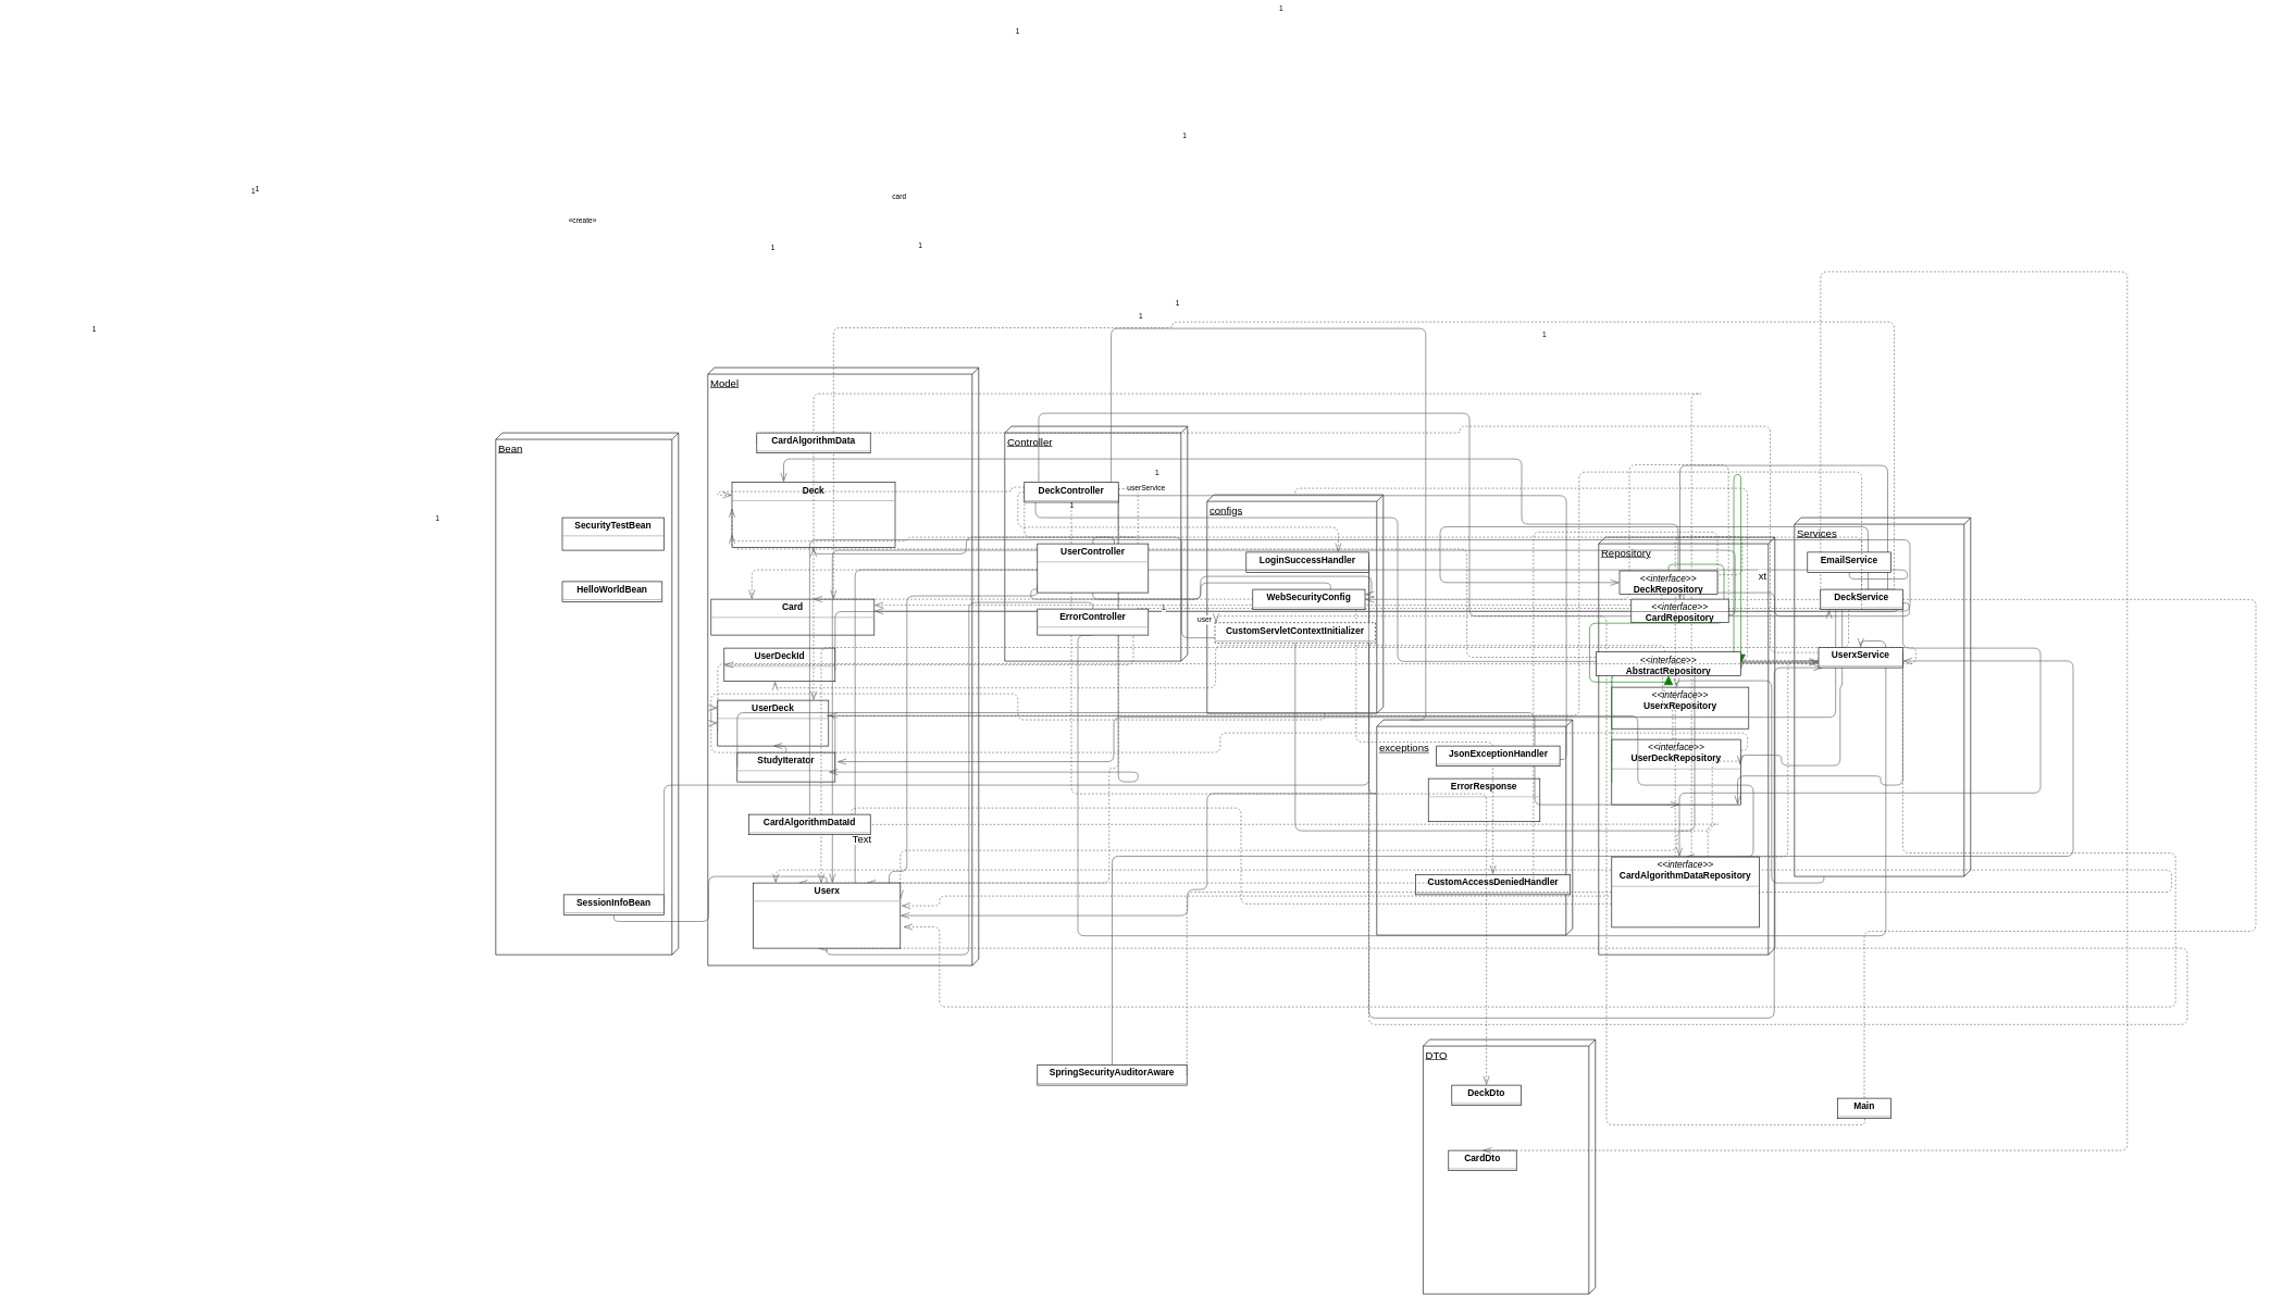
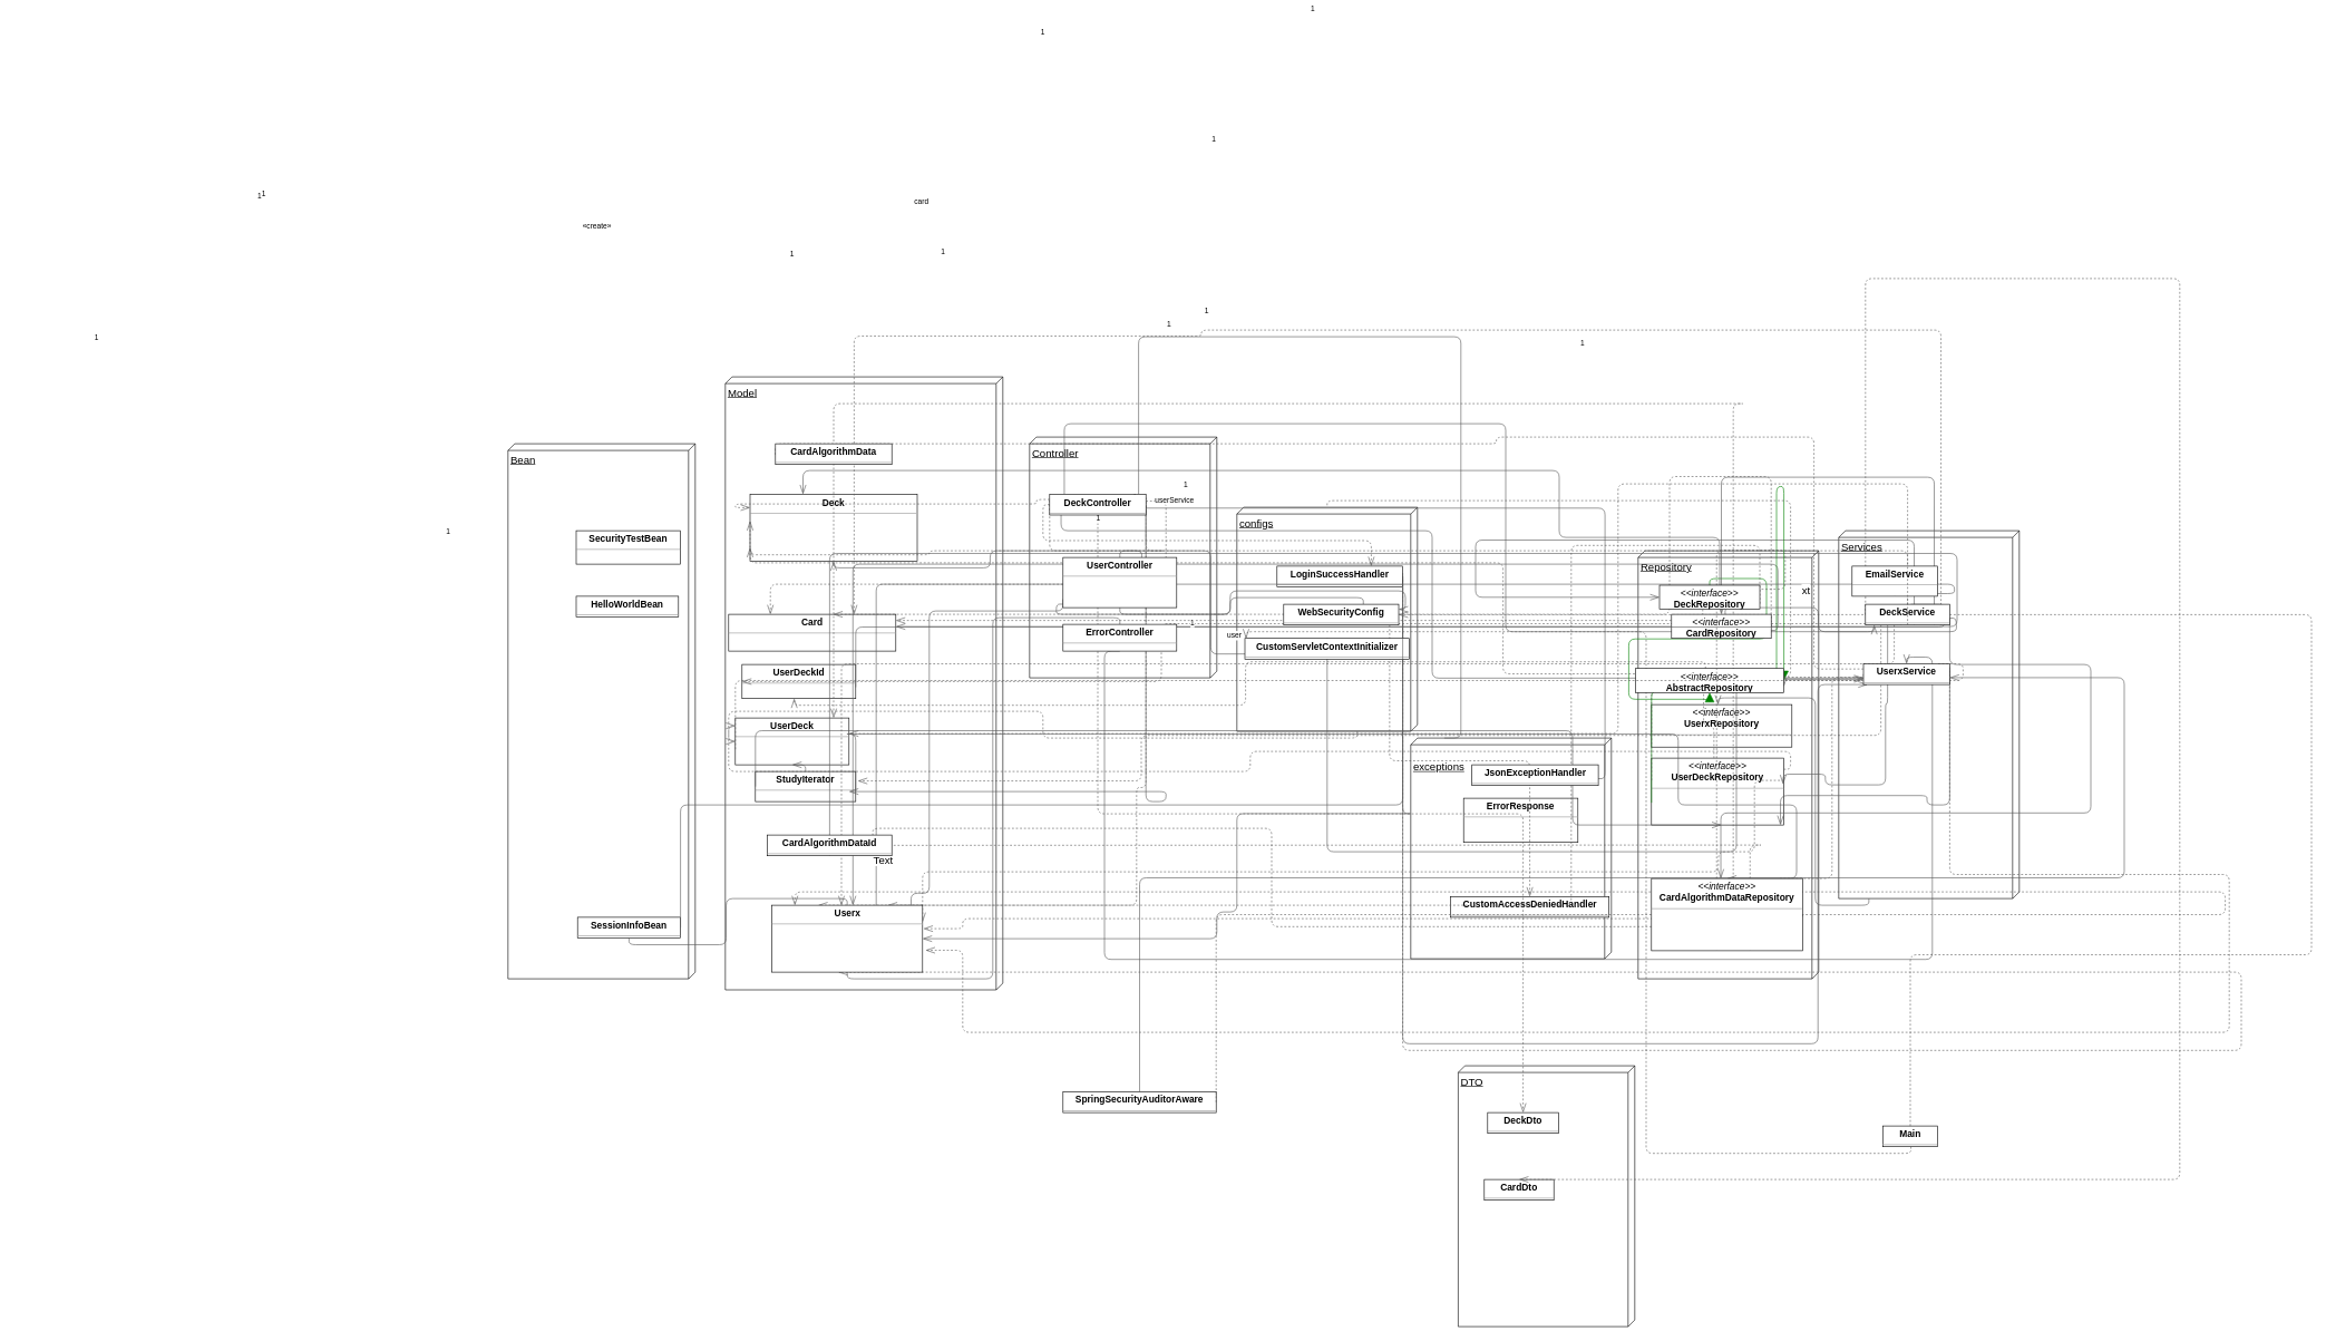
- <mxCell id="133" value="&lt;p style=&quot;margin:0px;margin-top:4px;text-align:center;&quot;&gt;&lt;b&gt;EmailService&lt;/b&gt;&lt;/p&gt;&lt;hr size=&quot;1&quot;/&gt;" style="verticalAlign=top;align=left;overflow=fill;fontSize=14;fontFamily=Helvetica;html=1;rounded=0;shadow=0;comic=0;labelBackgroundColor=none;strokeWidth=1;" parent="1" vertex="1"><mxGeometry x="2030" y="450" width="128" height="31" as="geometry" /></mxCell>
+ <mxCell id="133" value="&lt;p style=&quot;margin:0px;margin-top:4px;text-align:center;&quot;&gt;&lt;b&gt;EmailService&lt;/b&gt;&lt;/p&gt;&lt;hr size=&quot;1&quot;/&gt;" style="verticalAlign=top;align=left;overflow=fill;fontSize=14;fontFamily=Helvetica;html=1;rounded=0;shadow=0;comic=0;labelBackgroundColor=none;strokeWidth=1;" parent="1" vertex="1"><mxGeometry x="2030" y="450" width="128" height="45" as="geometry" /></mxCell>
- <mxCell id="112" value="&lt;p style=&quot;margin:0px;margin-top:4px;text-align:center;&quot;&gt;&lt;b&gt;CustomServletContextInitializer&lt;/b&gt;&lt;/p&gt;&lt;hr size=&quot;1&quot;/&gt;" style="verticalAlign=top;align=left;overflow=fill;fontSize=14;fontFamily=Helvetica;html=1;rounded=0;shadow=0;comic=0;labelBackgroundColor=none;strokeWidth=1;dashed=1;" parent="1" vertex="1"><mxGeometry x="1122" y="558" width="246" height="31" as="geometry" /></mxCell>
+ <mxCell id="112" value="&lt;p style=&quot;margin:0px;margin-top:4px;text-align:center;&quot;&gt;&lt;b&gt;CustomServletContextInitializer&lt;/b&gt;&lt;/p&gt;&lt;hr size=&quot;1&quot;/&gt;" style="verticalAlign=top;align=left;overflow=fill;fontSize=14;fontFamily=Helvetica;html=1;rounded=0;shadow=0;comic=0;labelBackgroundColor=none;strokeWidth=1;" parent="1" vertex="1"><mxGeometry x="1122" y="558" width="246" height="31" as="geometry" /></mxCell>
- <mxCell id="56" value="" style="html=1;rounded=1;edgeStyle=orthogonalEdgeStyle;dashed=0;startArrow=none;endArrow=openThin;endSize=12;strokeColor=#595959;exitX=0.183;exitY=1.001;exitDx=0;exitDy=0;entryX=1.022;entryY=0.314;entryDx=0;entryDy=0;entryPerimeter=0;" parent="1" source="138" target="17" edge="1"><mxGeometry width="50" height="50" relative="1" as="geometry"><Array as="points"><mxPoint x="2073" y="703" /><mxPoint x="967" y="703" /><mxPoint x="967" y="771" /></Array></mxGeometry></mxCell>
+ <mxCell id="56" value="" style="html=1;rounded=1;edgeStyle=orthogonalEdgeStyle;dashed=1;startArrow=none;endArrow=openThin;endSize=12;strokeColor=#595959;exitX=0.183;exitY=1.001;exitDx=0;exitDy=0;entryX=1.022;entryY=0.314;entryDx=0;entryDy=0;entryPerimeter=0;" parent="1" source="138" target="17" edge="1"><mxGeometry width="50" height="50" relative="1" as="geometry"><Array as="points"><mxPoint x="2073" y="703" /><mxPoint x="967" y="703" /><mxPoint x="967" y="771" /></Array></mxGeometry></mxCell>
